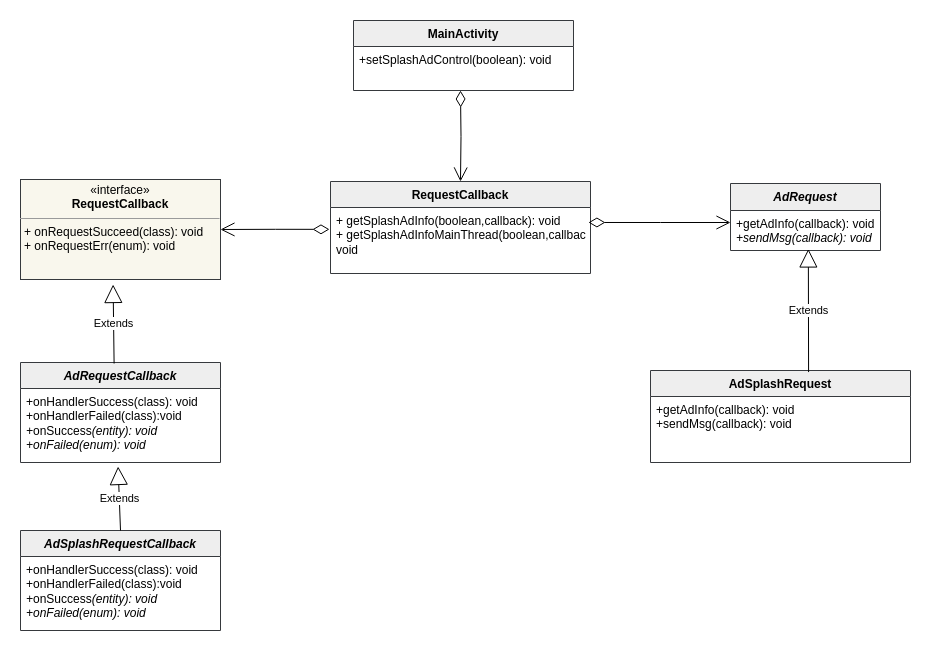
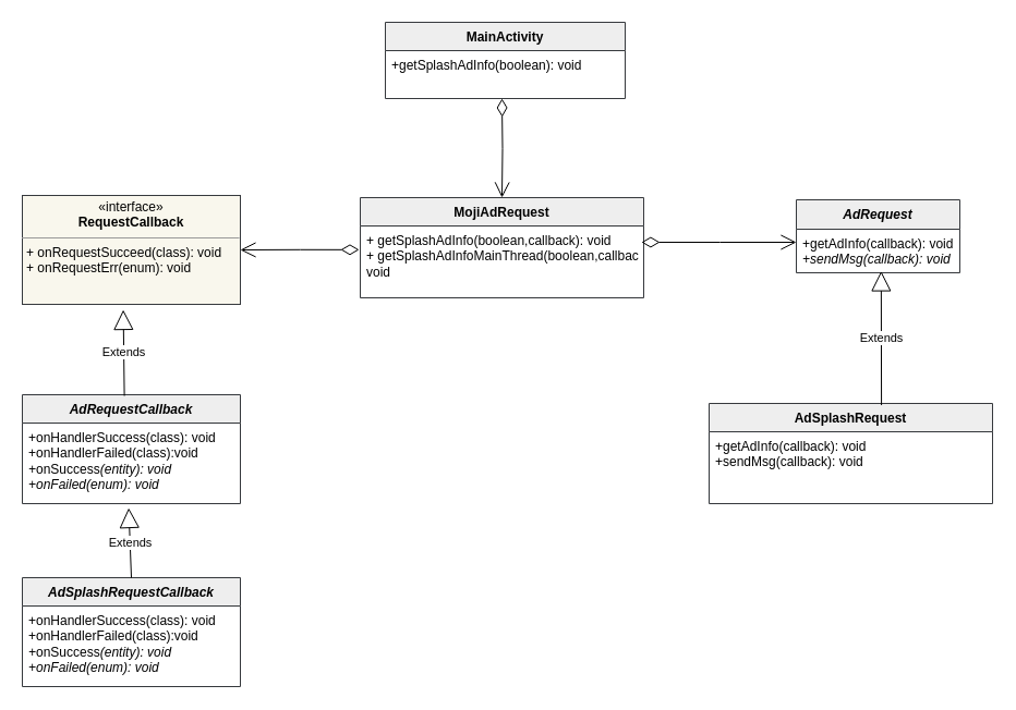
- <mxCell id="19" value="+setSplashAdControl&lt;span style=&quot;background-color: initial;&quot;&gt;(boolean): void&lt;/span&gt;" style="text;strokeColor=none;fillColor=none;align=left;verticalAlign=top;spacingLeft=4;spacingRight=4;overflow=hidden;rotatable=0;points=[[0,0.5],[1,0.5]];portConstraint=eastwest;whiteSpace=wrap;html=1;" vertex="1" parent="18"><mxGeometry y="26" width="220" height="44" as="geometry" /></mxCell>
+ <mxCell id="19" value="+getSplashAdInfo&lt;span style=&quot;background-color: initial;&quot;&gt;(boolean): void&lt;/span&gt;" style="text;strokeColor=none;fillColor=none;align=left;verticalAlign=top;spacingLeft=4;spacingRight=4;overflow=hidden;rotatable=0;points=[[0,0.5],[1,0.5]];portConstraint=eastwest;whiteSpace=wrap;html=1;" vertex="1" parent="18"><mxGeometry y="26" width="220" height="44" as="geometry" /></mxCell>
- <mxCell id="2" value="RequestCallback" style="swimlane;fontStyle=1;align=center;verticalAlign=top;childLayout=stackLayout;horizontal=1;startSize=26;horizontalStack=0;resizeParent=1;resizeParentMax=0;resizeLast=0;collapsible=1;marginBottom=0;whiteSpace=wrap;html=1;fillColor=#eeeeee;strokeColor=#36393d;" vertex="1" parent="1"><mxGeometry x="330" y="181" width="260" height="92" as="geometry" /></mxCell>
+ <mxCell id="2" value="MojiAdRequest" style="swimlane;fontStyle=1;align=center;verticalAlign=top;childLayout=stackLayout;horizontal=1;startSize=26;horizontalStack=0;resizeParent=1;resizeParentMax=0;resizeLast=0;collapsible=1;marginBottom=0;whiteSpace=wrap;html=1;fillColor=#eeeeee;strokeColor=#36393d;" vertex="1" parent="1"><mxGeometry x="330" y="181" width="260" height="92" as="geometry" /></mxCell>
